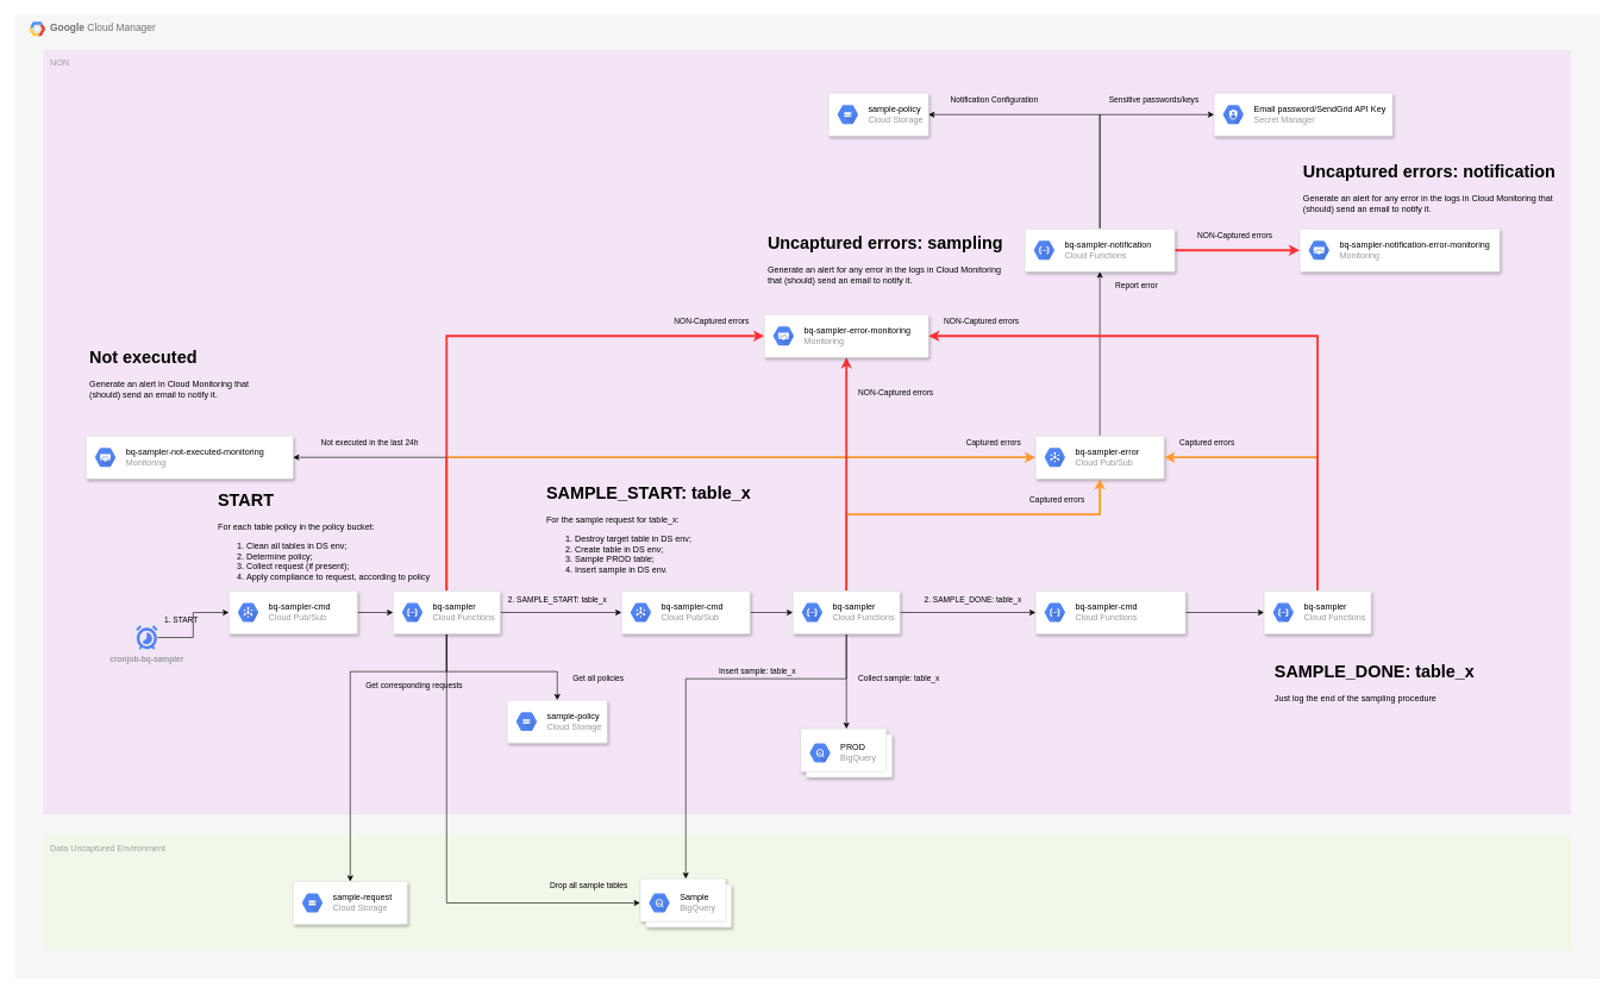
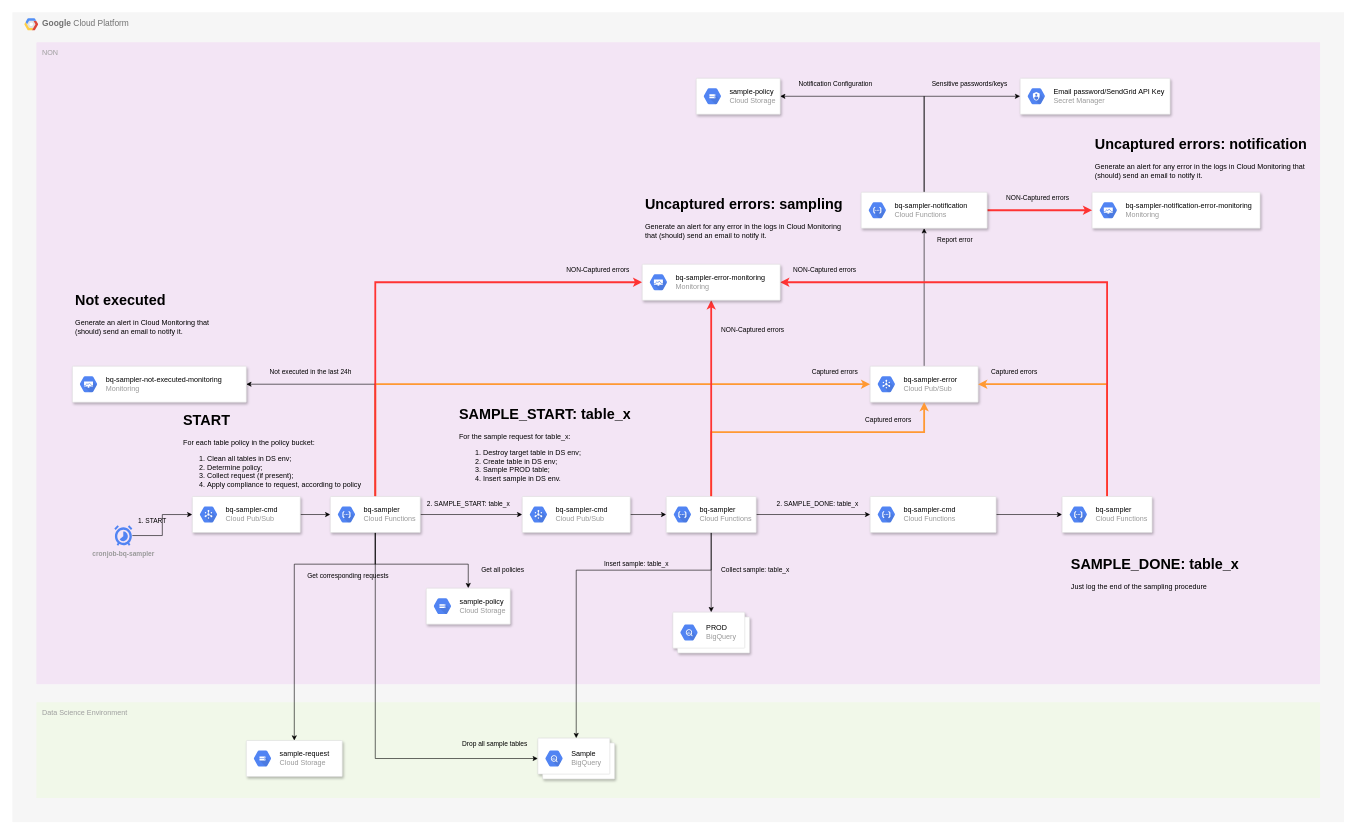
- <mxCell id="2" value="&lt;b&gt;Google &lt;/b&gt;Cloud Manager" style="fillColor=#F6F6F6;strokeColor=none;shadow=0;gradientColor=none;fontSize=14;align=left;spacing=10;fontColor=#717171;9E9E9E;verticalAlign=top;spacingTop=-4;fontStyle=0;spacingLeft=40;html=1;labelBackgroundColor=none;" vertex="1" parent="1"><mxGeometry x="20" y="20" width="2220" height="1350" as="geometry" /></mxCell>
+ <mxCell id="2" value="&lt;b&gt;Google &lt;/b&gt;Cloud Platform" style="fillColor=#F6F6F6;strokeColor=none;shadow=0;gradientColor=none;fontSize=14;align=left;spacing=10;fontColor=#717171;9E9E9E;verticalAlign=top;spacingTop=-4;fontStyle=0;spacingLeft=40;html=1;labelBackgroundColor=none;" vertex="1" parent="1"><mxGeometry x="20" y="20" width="2220" height="1350" as="geometry" /></mxCell>
- <mxCell id="5" value="Data Uncaptured Environment" style="sketch=0;points=[[0,0,0],[0.25,0,0],[0.5,0,0],[0.75,0,0],[1,0,0],[1,0.25,0],[1,0.5,0],[1,0.75,0],[1,1,0],[0.75,1,0],[0.5,1,0],[0.25,1,0],[0,1,0],[0,0.75,0],[0,0.5,0],[0,0.25,0]];rounded=1;absoluteArcSize=1;arcSize=2;html=1;strokeColor=none;gradientColor=none;shadow=0;dashed=0;fontSize=12;fontColor=#9E9E9E;align=left;verticalAlign=top;spacing=10;spacingTop=-4;fillColor=#F1F8E9;" vertex="1" parent="2"><mxGeometry x="40" y="1150" width="2140" height="160" as="geometry" /></mxCell>
+ <mxCell id="5" value="Data Science Environment" style="sketch=0;points=[[0,0,0],[0.25,0,0],[0.5,0,0],[0.75,0,0],[1,0,0],[1,0.25,0],[1,0.5,0],[1,0.75,0],[1,1,0],[0.75,1,0],[0.5,1,0],[0.25,1,0],[0,1,0],[0,0.75,0],[0,0.5,0],[0,0.25,0]];rounded=1;absoluteArcSize=1;arcSize=2;html=1;strokeColor=none;gradientColor=none;shadow=0;dashed=0;fontSize=12;fontColor=#9E9E9E;align=left;verticalAlign=top;spacing=10;spacingTop=-4;fillColor=#F1F8E9;" vertex="1" parent="2"><mxGeometry x="40" y="1150" width="2140" height="160" as="geometry" /></mxCell>
